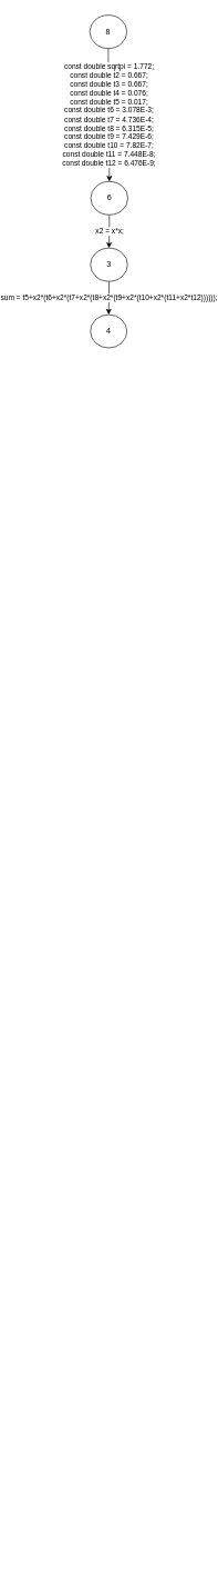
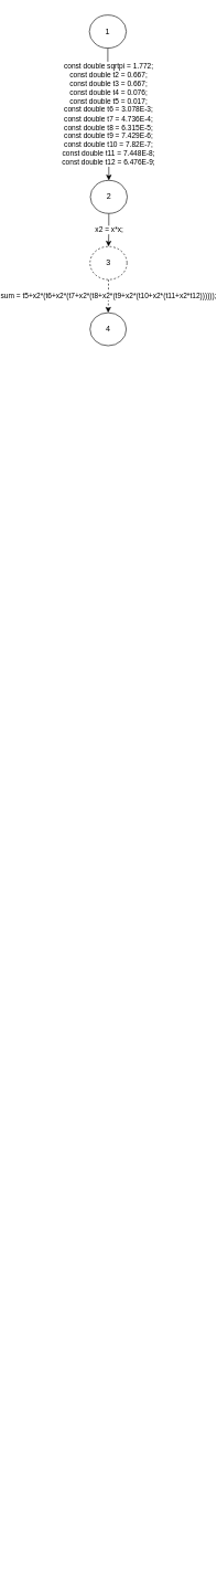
- <mxCell id="3" value="8" style="ellipse;whiteSpace=wrap;html=1;" parent="1" vertex="1"><mxGeometry x="116" y="20" width="56" height="50" as="geometry" /></mxCell>
+ <mxCell id="3" value="1" style="ellipse;whiteSpace=wrap;html=1;" parent="1" vertex="1"><mxGeometry x="116" y="20" width="56" height="50" as="geometry" /></mxCell>
- <mxCell id="5" value="6" style="ellipse;whiteSpace=wrap;html=1;" parent="1" vertex="1"><mxGeometry x="117.5" y="270" width="56" height="50" as="geometry" /></mxCell>
+ <mxCell id="5" value="2" style="ellipse;whiteSpace=wrap;html=1;" parent="1" vertex="1"><mxGeometry x="117.5" y="270" width="56" height="50" as="geometry" /></mxCell>
- <mxCell id="7" value="3" style="ellipse;whiteSpace=wrap;html=1;" parent="1" vertex="1"><mxGeometry x="117" y="370" width="56" height="50" as="geometry" /></mxCell>
+ <mxCell id="7" value="3" style="ellipse;whiteSpace=wrap;html=1;dashed=1;" parent="1" vertex="1"><mxGeometry x="117" y="370" width="56" height="50" as="geometry" /></mxCell>
- <mxCell id="6" value="sum = t5+x2*(t6+x2*(t7+x2*(t8+x2*(t9+x2*(t10+x2*(t11+x2*t12))))));" style="edgeStyle=orthogonalEdgeStyle;rounded=0;orthogonalLoop=1;jettySize=auto;html=1;exitX=0.5;exitY=1;exitDx=0;exitDy=0;entryX=0.5;entryY=0;entryDx=0;entryDy=0;" parent="1" source="7" target="8" edge="1"><mxGeometry relative="1" as="geometry" /></mxCell>
+ <mxCell id="6" value="sum = t5+x2*(t6+x2*(t7+x2*(t8+x2*(t9+x2*(t10+x2*(t11+x2*t12))))));" style="edgeStyle=orthogonalEdgeStyle;rounded=0;orthogonalLoop=1;jettySize=auto;html=1;exitX=0.5;exitY=1;exitDx=0;exitDy=0;entryX=0.5;entryY=0;entryDx=0;entryDy=0;dashed=1;" parent="1" source="7" target="8" edge="1"><mxGeometry relative="1" as="geometry" /></mxCell>
